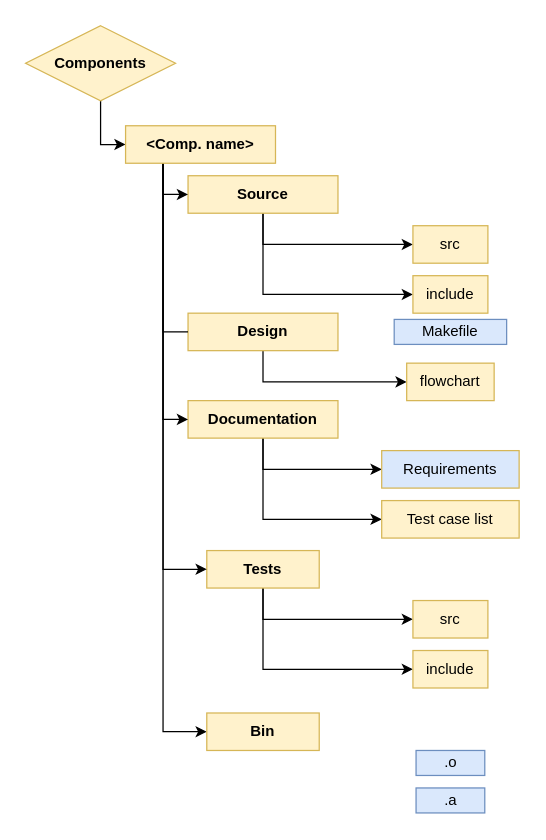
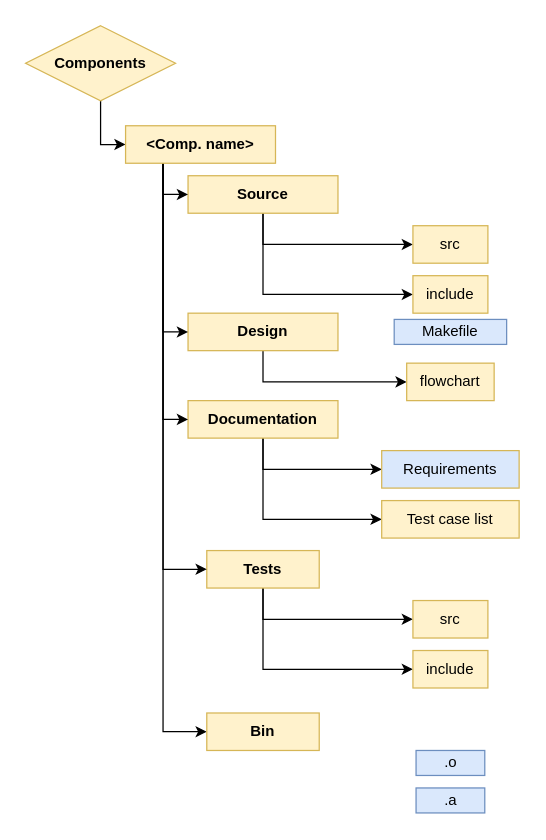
- <mxCell id="23" style="edgeStyle=orthogonalEdgeStyle;rounded=0;orthogonalLoop=1;jettySize=auto;html=1;exitX=0.25;exitY=1;exitDx=0;exitDy=0;entryX=0;entryY=0.5;entryDx=0;entryDy=0;endArrow=none;" edge="1" parent="1" source="27" target="8"><mxGeometry relative="1" as="geometry" /></mxCell>
+ <mxCell id="23" style="edgeStyle=orthogonalEdgeStyle;rounded=0;orthogonalLoop=1;jettySize=auto;html=1;exitX=0.25;exitY=1;exitDx=0;exitDy=0;entryX=0;entryY=0.5;entryDx=0;entryDy=0;" edge="1" parent="1" source="27" target="8"><mxGeometry relative="1" as="geometry" /></mxCell>
